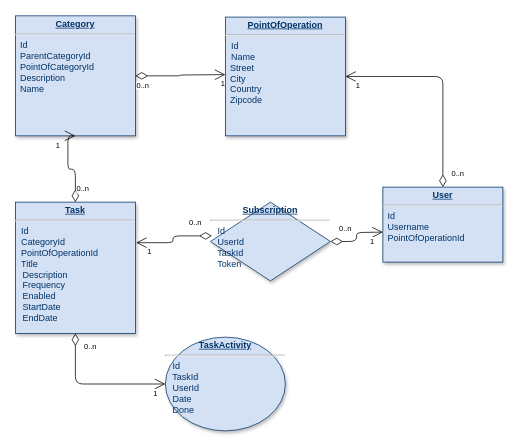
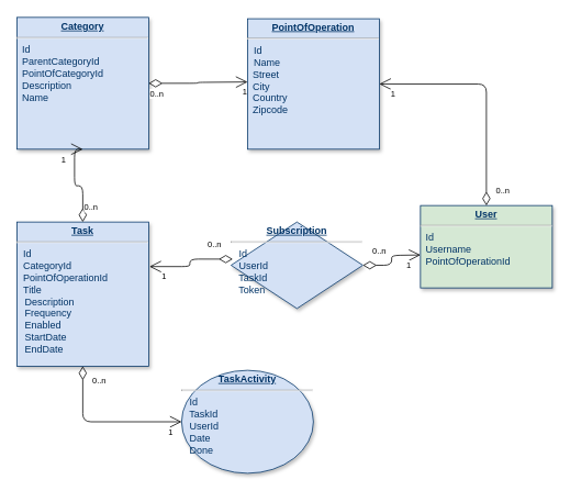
- <mxCell id="5" value="&lt;p style=&quot;margin: 0px ; margin-top: 4px ; text-align: center ; text-decoration: underline&quot;&gt;&lt;strong&gt;User&lt;/strong&gt;&lt;/p&gt;&lt;hr&gt;&lt;div&gt;&amp;nbsp; Id&lt;/div&gt;&lt;div&gt;&amp;nbsp; Username&lt;/div&gt;&lt;div&gt;&amp;nbsp; PointOfOperationId&lt;br&gt;&lt;/div&gt;" style="verticalAlign=top;align=left;overflow=fill;fontSize=12;fontFamily=Helvetica;html=1;strokeColor=#003366;shadow=1;fillColor=#D4E1F5;fontColor=#003366" parent="1" vertex="1"><mxGeometry x="510" y="249" width="160" height="100" as="geometry" /></mxCell>
+ <mxCell id="5" value="&lt;p style=&quot;margin: 0px ; margin-top: 4px ; text-align: center ; text-decoration: underline&quot;&gt;&lt;strong&gt;User&lt;/strong&gt;&lt;/p&gt;&lt;hr&gt;&lt;div&gt;&amp;nbsp; Id&lt;/div&gt;&lt;div&gt;&amp;nbsp; Username&lt;/div&gt;&lt;div&gt;&amp;nbsp; PointOfOperationId&lt;br&gt;&lt;/div&gt;" style="verticalAlign=top;align=left;overflow=fill;fontSize=12;fontFamily=Helvetica;html=1;strokeColor=#003366;shadow=1;fillColor=#d5e8d4;fontColor=#003366;" parent="1" vertex="1"><mxGeometry x="510" y="249" width="160" height="100" as="geometry" /></mxCell>
